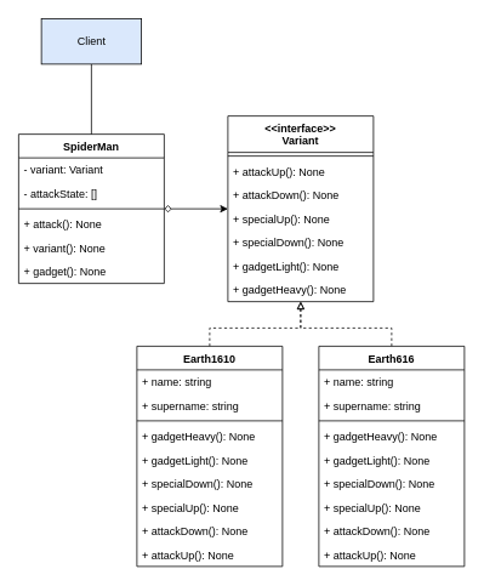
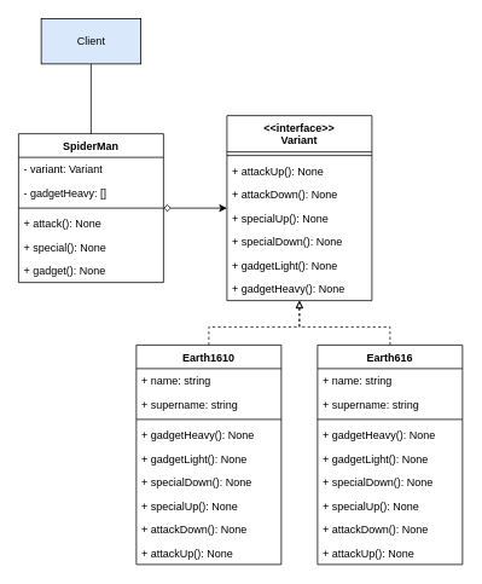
- <mxCell id="5" value="- attackState: []" style="text;strokeColor=none;fillColor=none;align=left;verticalAlign=top;spacingLeft=4;spacingRight=4;overflow=hidden;rotatable=0;points=[[0,0.5],[1,0.5]];portConstraint=eastwest;" vertex="1" parent="3"><mxGeometry y="52" width="160" height="26" as="geometry" /></mxCell>
+ <mxCell id="5" value="- gadgetHeavy: []" style="text;strokeColor=none;fillColor=none;align=left;verticalAlign=top;spacingLeft=4;spacingRight=4;overflow=hidden;rotatable=0;points=[[0,0.5],[1,0.5]];portConstraint=eastwest;" vertex="1" parent="3"><mxGeometry y="52" width="160" height="26" as="geometry" /></mxCell>
- <mxCell id="8" value="+ variant(): None" style="text;strokeColor=none;fillColor=none;align=left;verticalAlign=top;spacingLeft=4;spacingRight=4;overflow=hidden;rotatable=0;points=[[0,0.5],[1,0.5]];portConstraint=eastwest;" vertex="1" parent="3"><mxGeometry y="112" width="160" height="26" as="geometry" /></mxCell>
+ <mxCell id="8" value="+ special(): None" style="text;strokeColor=none;fillColor=none;align=left;verticalAlign=top;spacingLeft=4;spacingRight=4;overflow=hidden;rotatable=0;points=[[0,0.5],[1,0.5]];portConstraint=eastwest;" vertex="1" parent="3"><mxGeometry y="112" width="160" height="26" as="geometry" /></mxCell>
